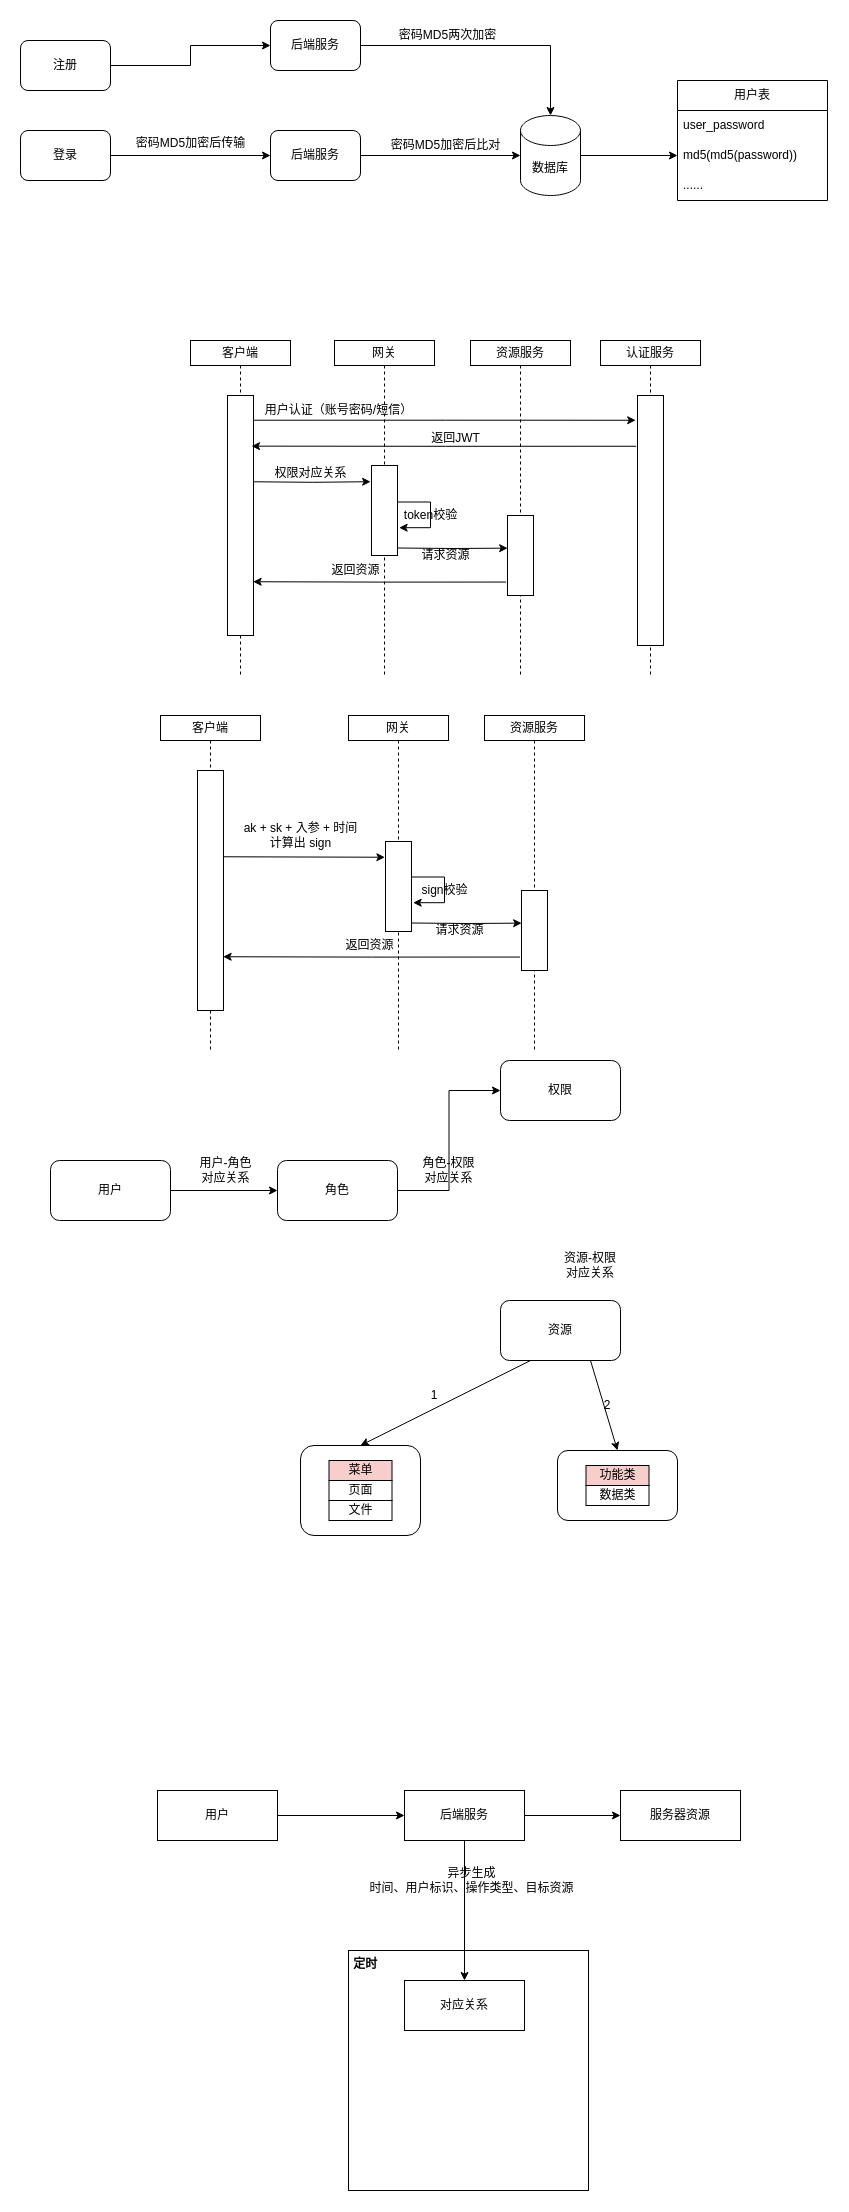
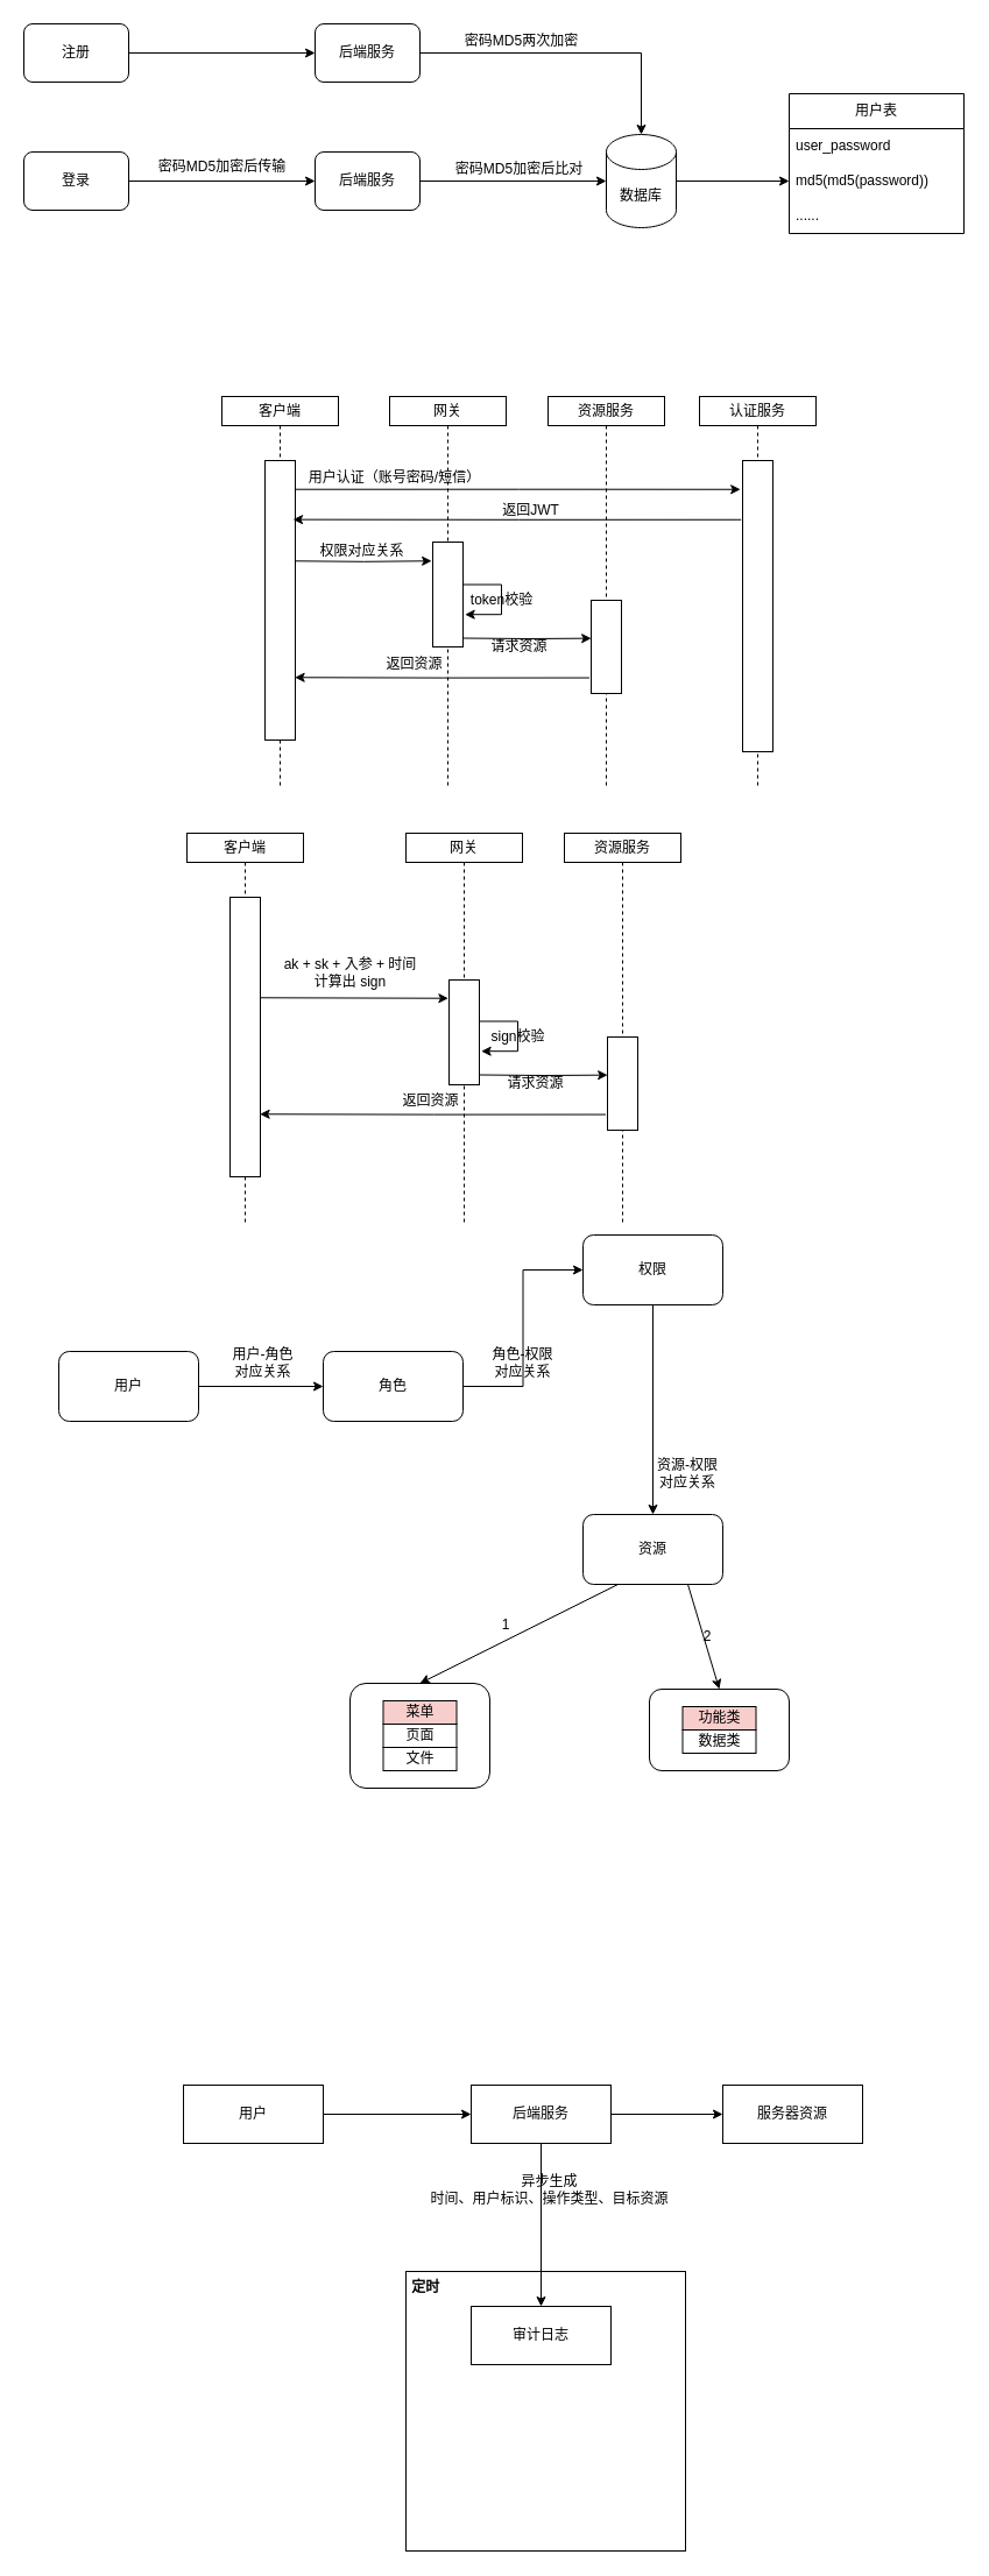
- <mxCell id="71" value="注册" style="rounded=1;whiteSpace=wrap;html=1;" vertex="1" parent="1"><mxGeometry x="20" y="40" width="90" height="50" as="geometry" /></mxCell>
+ <mxCell id="71" value="注册" style="rounded=1;whiteSpace=wrap;html=1;" vertex="1" parent="1"><mxGeometry x="20" y="20" width="90" height="50" as="geometry" /></mxCell>
+ <mxCell id="53" style="edgeStyle=orthogonalEdgeStyle;rounded=0;orthogonalLoop=1;jettySize=auto;html=1;exitX=0.5;exitY=1;exitDx=0;exitDy=0;entryX=0.5;entryY=0;entryDx=0;entryDy=0;" edge="1" parent="1" source="54" target="57"><mxGeometry relative="1" as="geometry" /></mxCell>
- <mxCell id="81" value="对应关系" style="rounded=0;whiteSpace=wrap;html=1;" vertex="1" parent="1"><mxGeometry x="404" y="1980" width="120" height="50" as="geometry" /></mxCell>
+ <mxCell id="81" value="审计日志" style="rounded=0;whiteSpace=wrap;html=1;" vertex="1" parent="1"><mxGeometry x="404" y="1980" width="120" height="50" as="geometry" /></mxCell>
